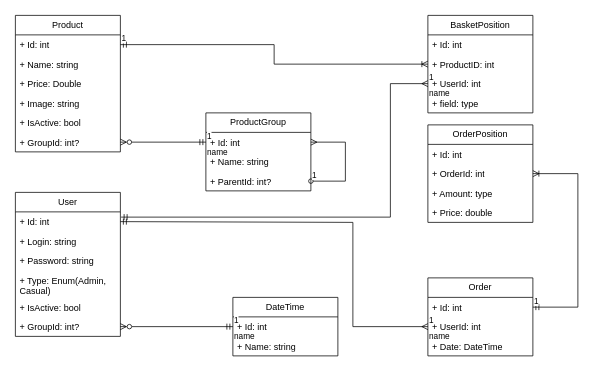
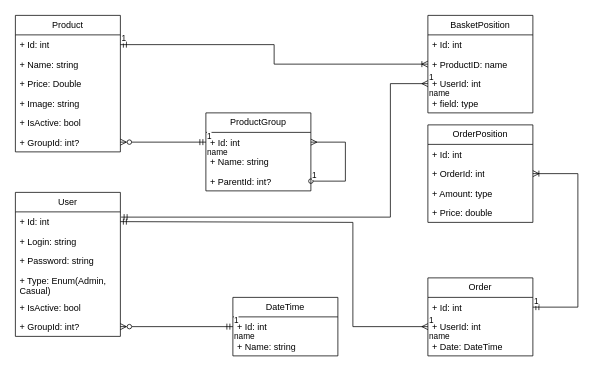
- <mxCell id="27" value="+ ProductID: int" style="text;strokeColor=none;fillColor=none;align=left;verticalAlign=top;spacingLeft=4;spacingRight=4;overflow=hidden;rotatable=0;points=[[0,0.5],[1,0.5]];portConstraint=eastwest;whiteSpace=wrap;html=1;" vertex="1" parent="25"><mxGeometry y="52" width="140" height="26" as="geometry" /></mxCell>
+ <mxCell id="27" value="+ ProductID: name" style="text;strokeColor=none;fillColor=none;align=left;verticalAlign=top;spacingLeft=4;spacingRight=4;overflow=hidden;rotatable=0;points=[[0,0.5],[1,0.5]];portConstraint=eastwest;whiteSpace=wrap;html=1;" vertex="1" parent="25"><mxGeometry y="52" width="140" height="26" as="geometry" /></mxCell>
